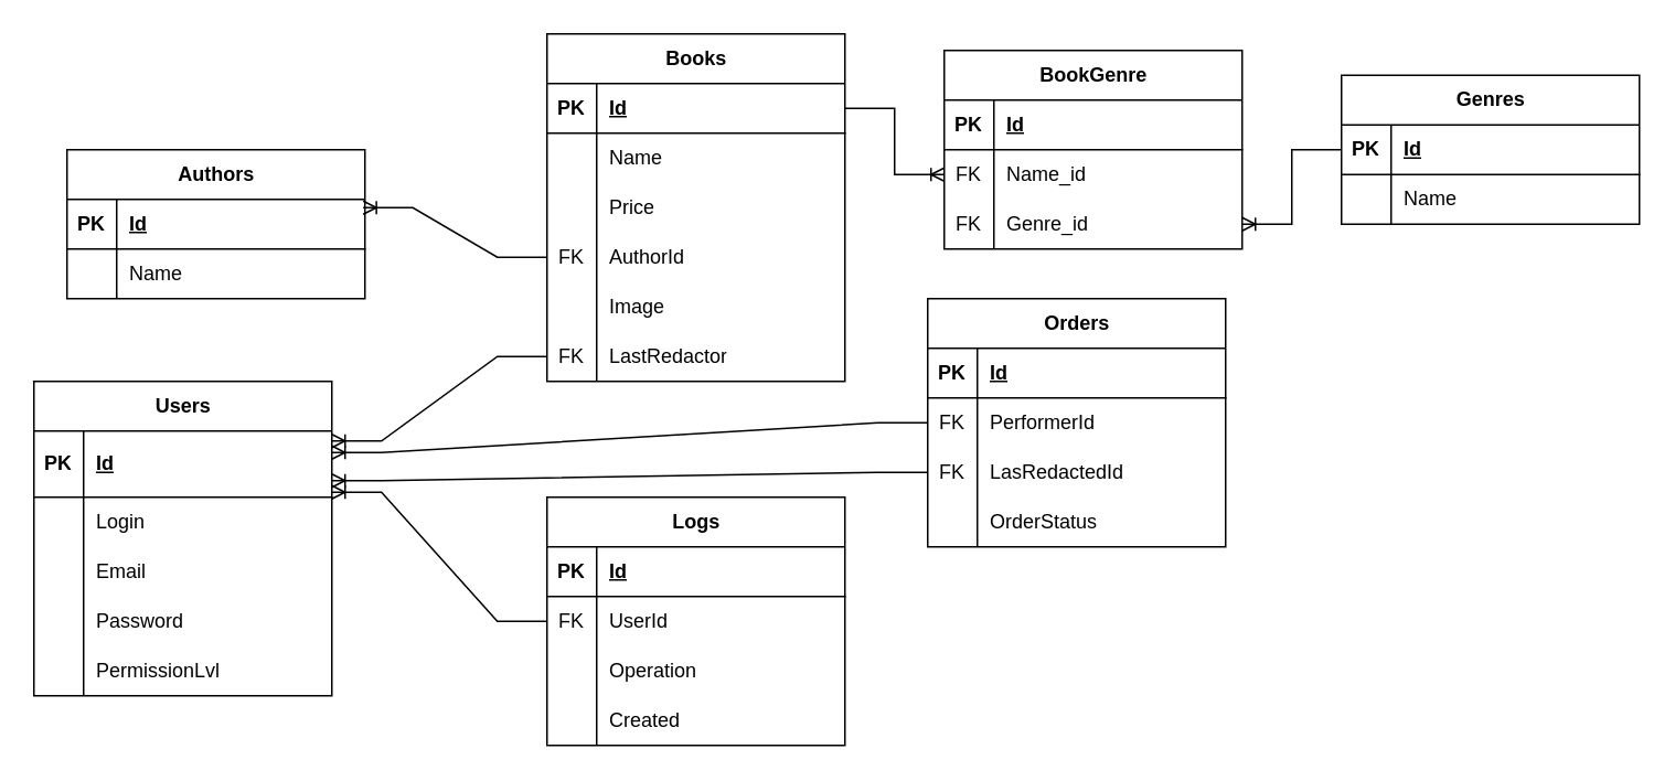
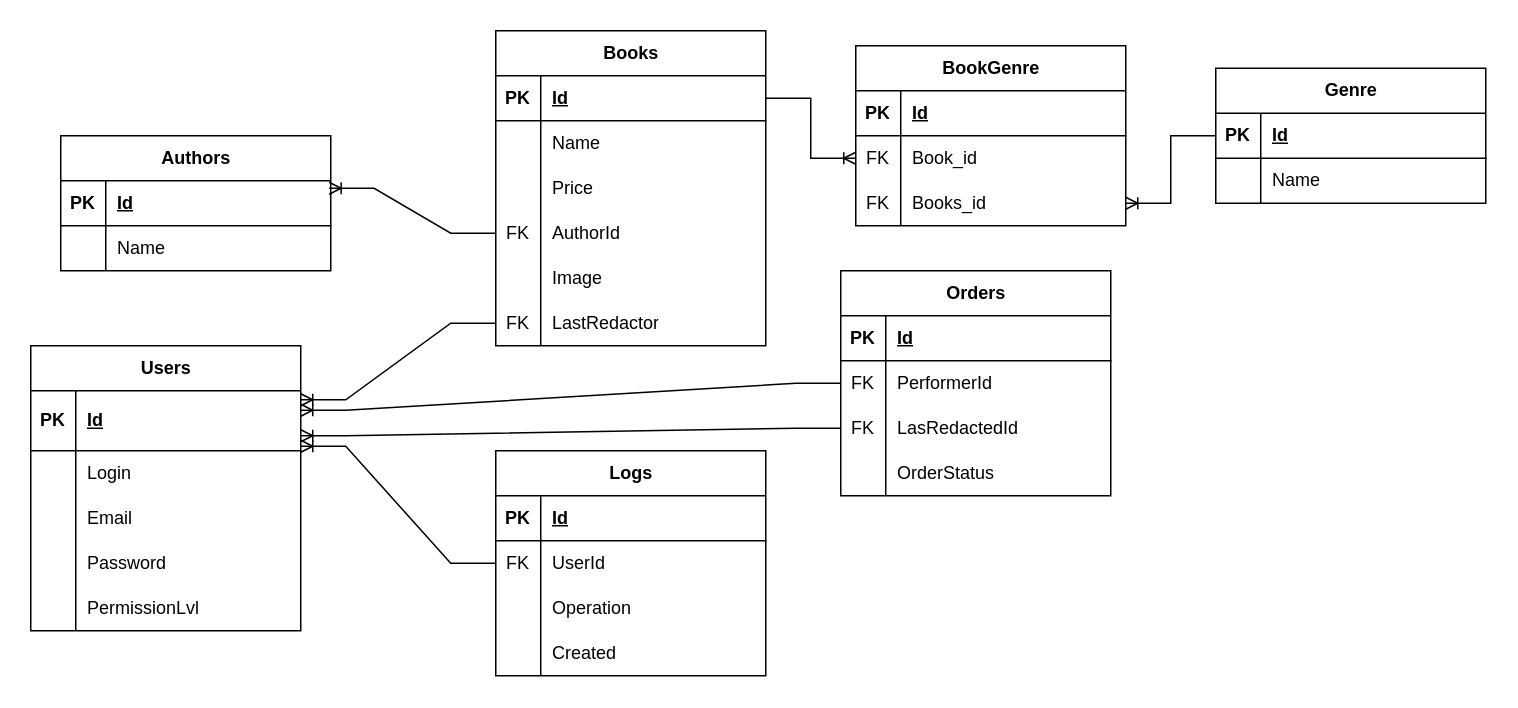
- <mxCell id="29" value="Genres" style="shape=table;startSize=30;container=1;collapsible=1;childLayout=tableLayout;fixedRows=1;rowLines=0;fontStyle=1;align=center;resizeLast=1;html=1;" vertex="1" parent="1"><mxGeometry x="810" y="45" width="180" height="90" as="geometry" /></mxCell>
+ <mxCell id="29" value="Genre" style="shape=table;startSize=30;container=1;collapsible=1;childLayout=tableLayout;fixedRows=1;rowLines=0;fontStyle=1;align=center;resizeLast=1;html=1;" vertex="1" parent="1"><mxGeometry x="810" y="45" width="180" height="90" as="geometry" /></mxCell>
- <mxCell id="42" value="Name_id" style="shape=partialRectangle;connectable=0;fillColor=none;top=0;left=0;bottom=0;right=0;align=left;spacingLeft=6;overflow=hidden;whiteSpace=wrap;html=1;" vertex="1" parent="40"><mxGeometry x="30" width="150" height="30" as="geometry"><mxRectangle width="150" height="30" as="alternateBounds" /></mxGeometry></mxCell>
+ <mxCell id="42" value="Book_id" style="shape=partialRectangle;connectable=0;fillColor=none;top=0;left=0;bottom=0;right=0;align=left;spacingLeft=6;overflow=hidden;whiteSpace=wrap;html=1;" vertex="1" parent="40"><mxGeometry x="30" width="150" height="30" as="geometry"><mxRectangle width="150" height="30" as="alternateBounds" /></mxGeometry></mxCell>
- <mxCell id="45" value="Genre_id" style="shape=partialRectangle;connectable=0;fillColor=none;top=0;left=0;bottom=0;right=0;align=left;spacingLeft=6;overflow=hidden;whiteSpace=wrap;html=1;" vertex="1" parent="43"><mxGeometry x="30" width="150" height="30" as="geometry"><mxRectangle width="150" height="30" as="alternateBounds" /></mxGeometry></mxCell>
+ <mxCell id="45" value="Books_id" style="shape=partialRectangle;connectable=0;fillColor=none;top=0;left=0;bottom=0;right=0;align=left;spacingLeft=6;overflow=hidden;whiteSpace=wrap;html=1;" vertex="1" parent="43"><mxGeometry x="30" width="150" height="30" as="geometry"><mxRectangle width="150" height="30" as="alternateBounds" /></mxGeometry></mxCell>
